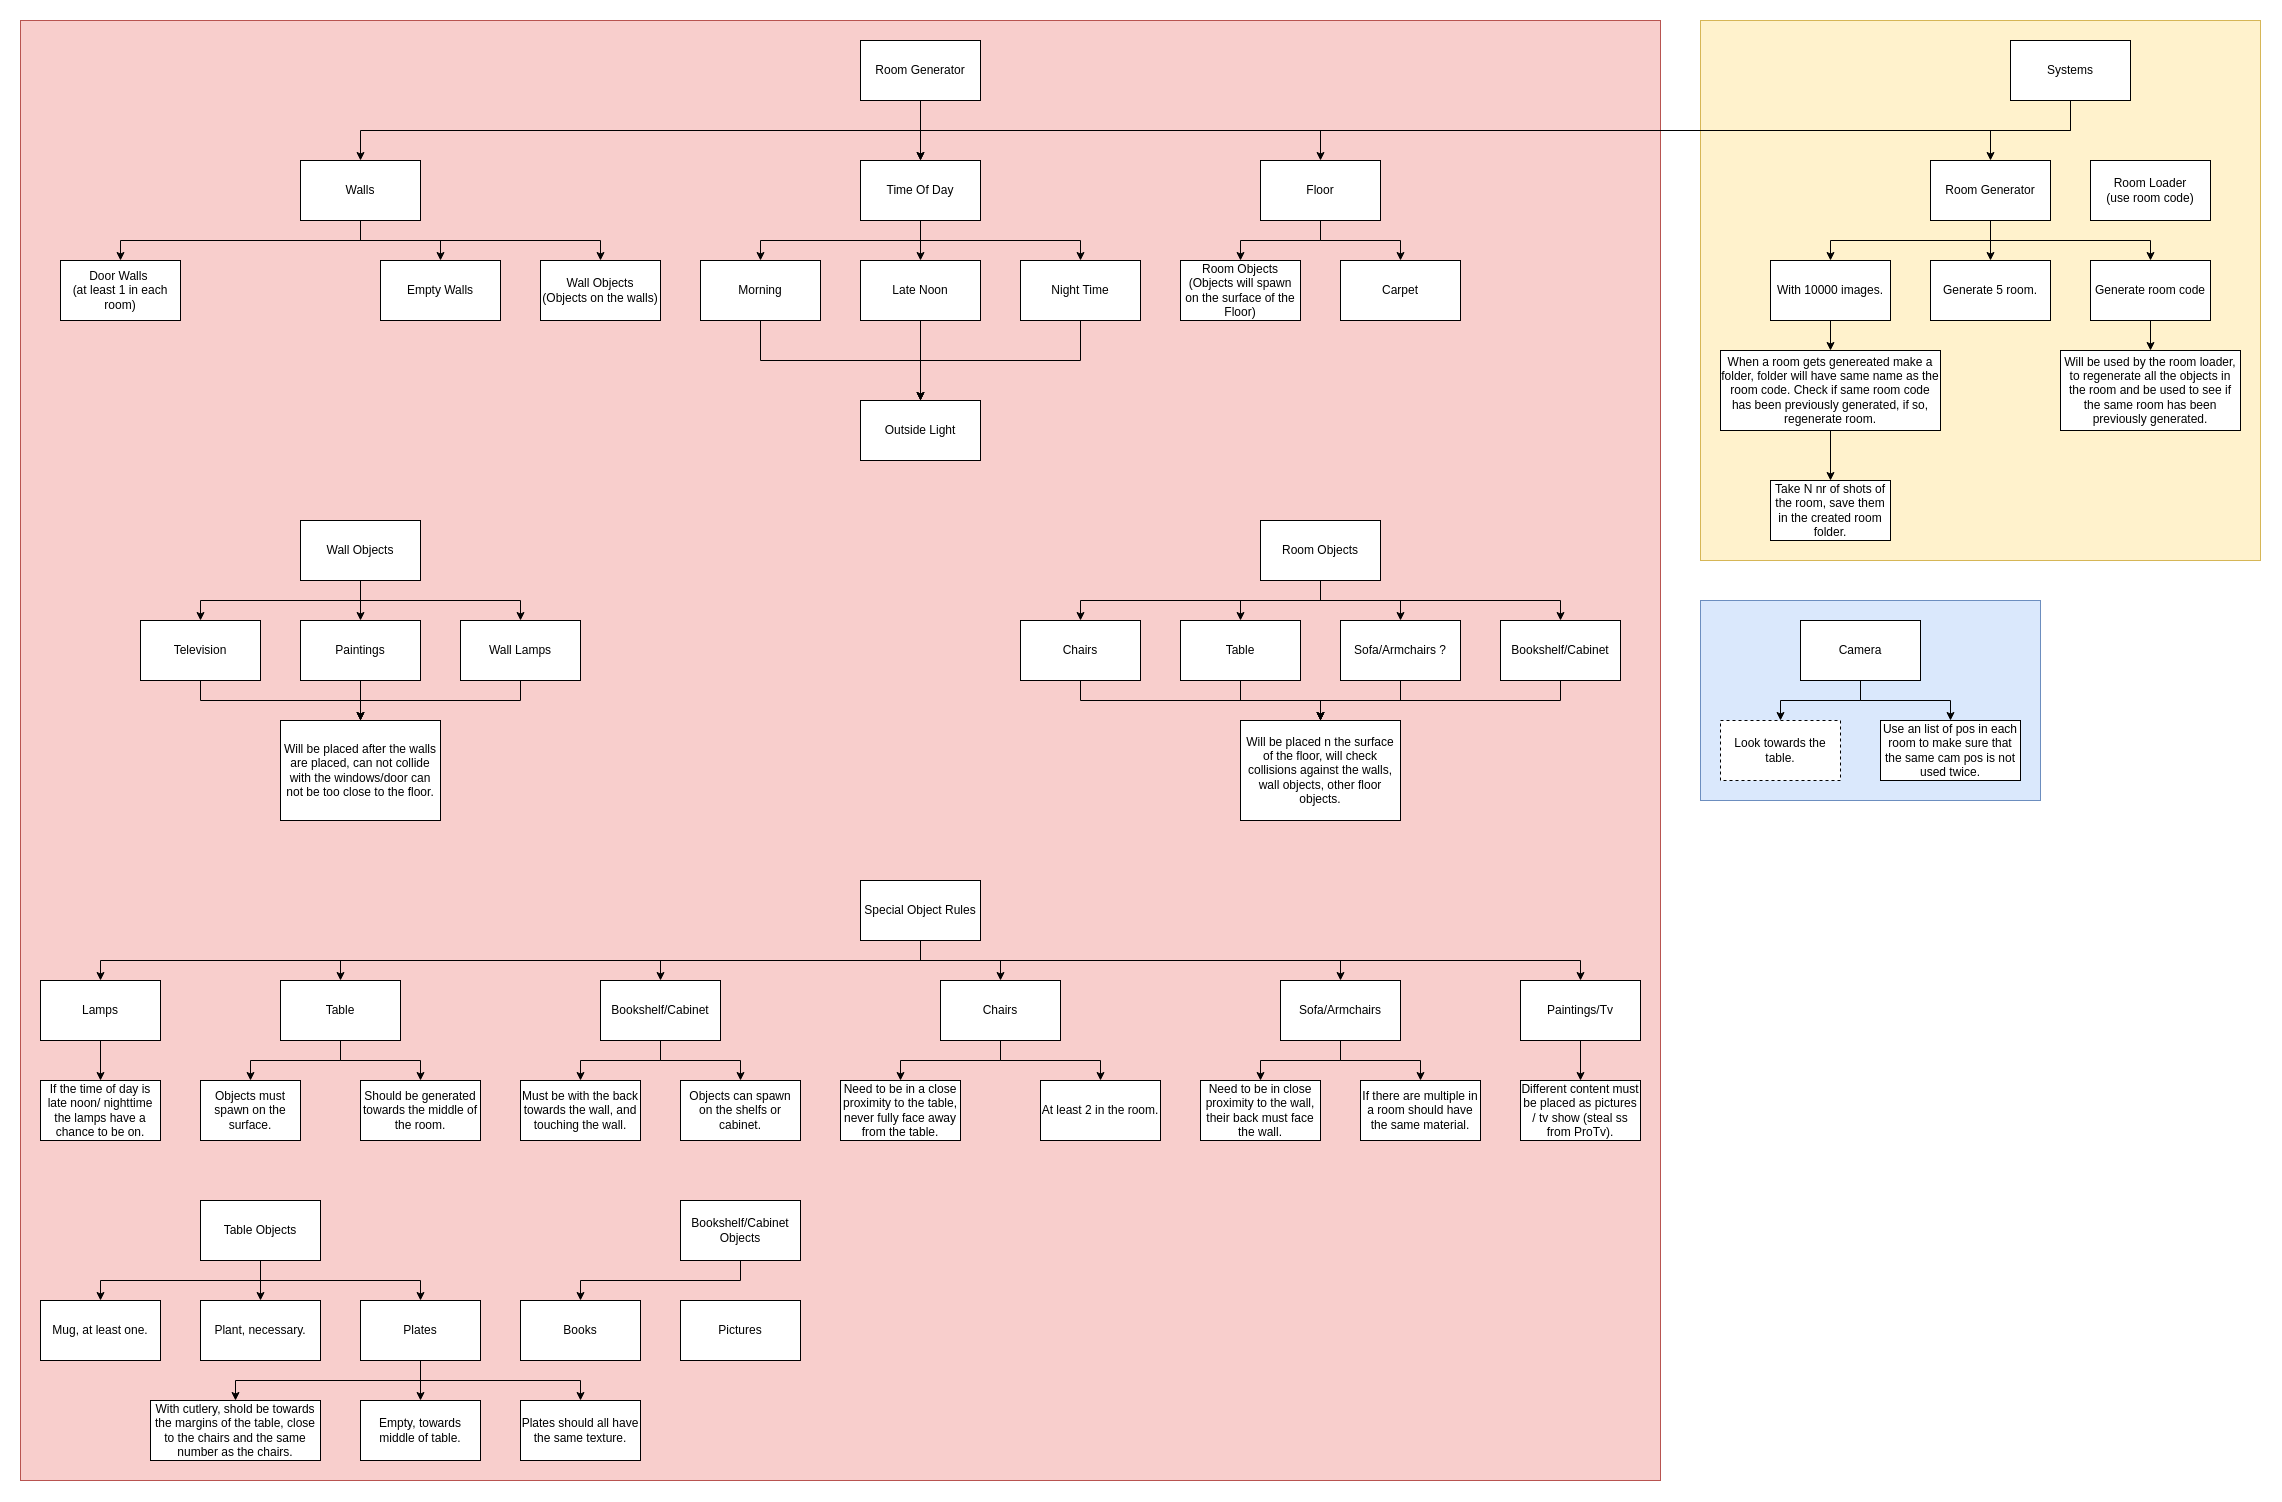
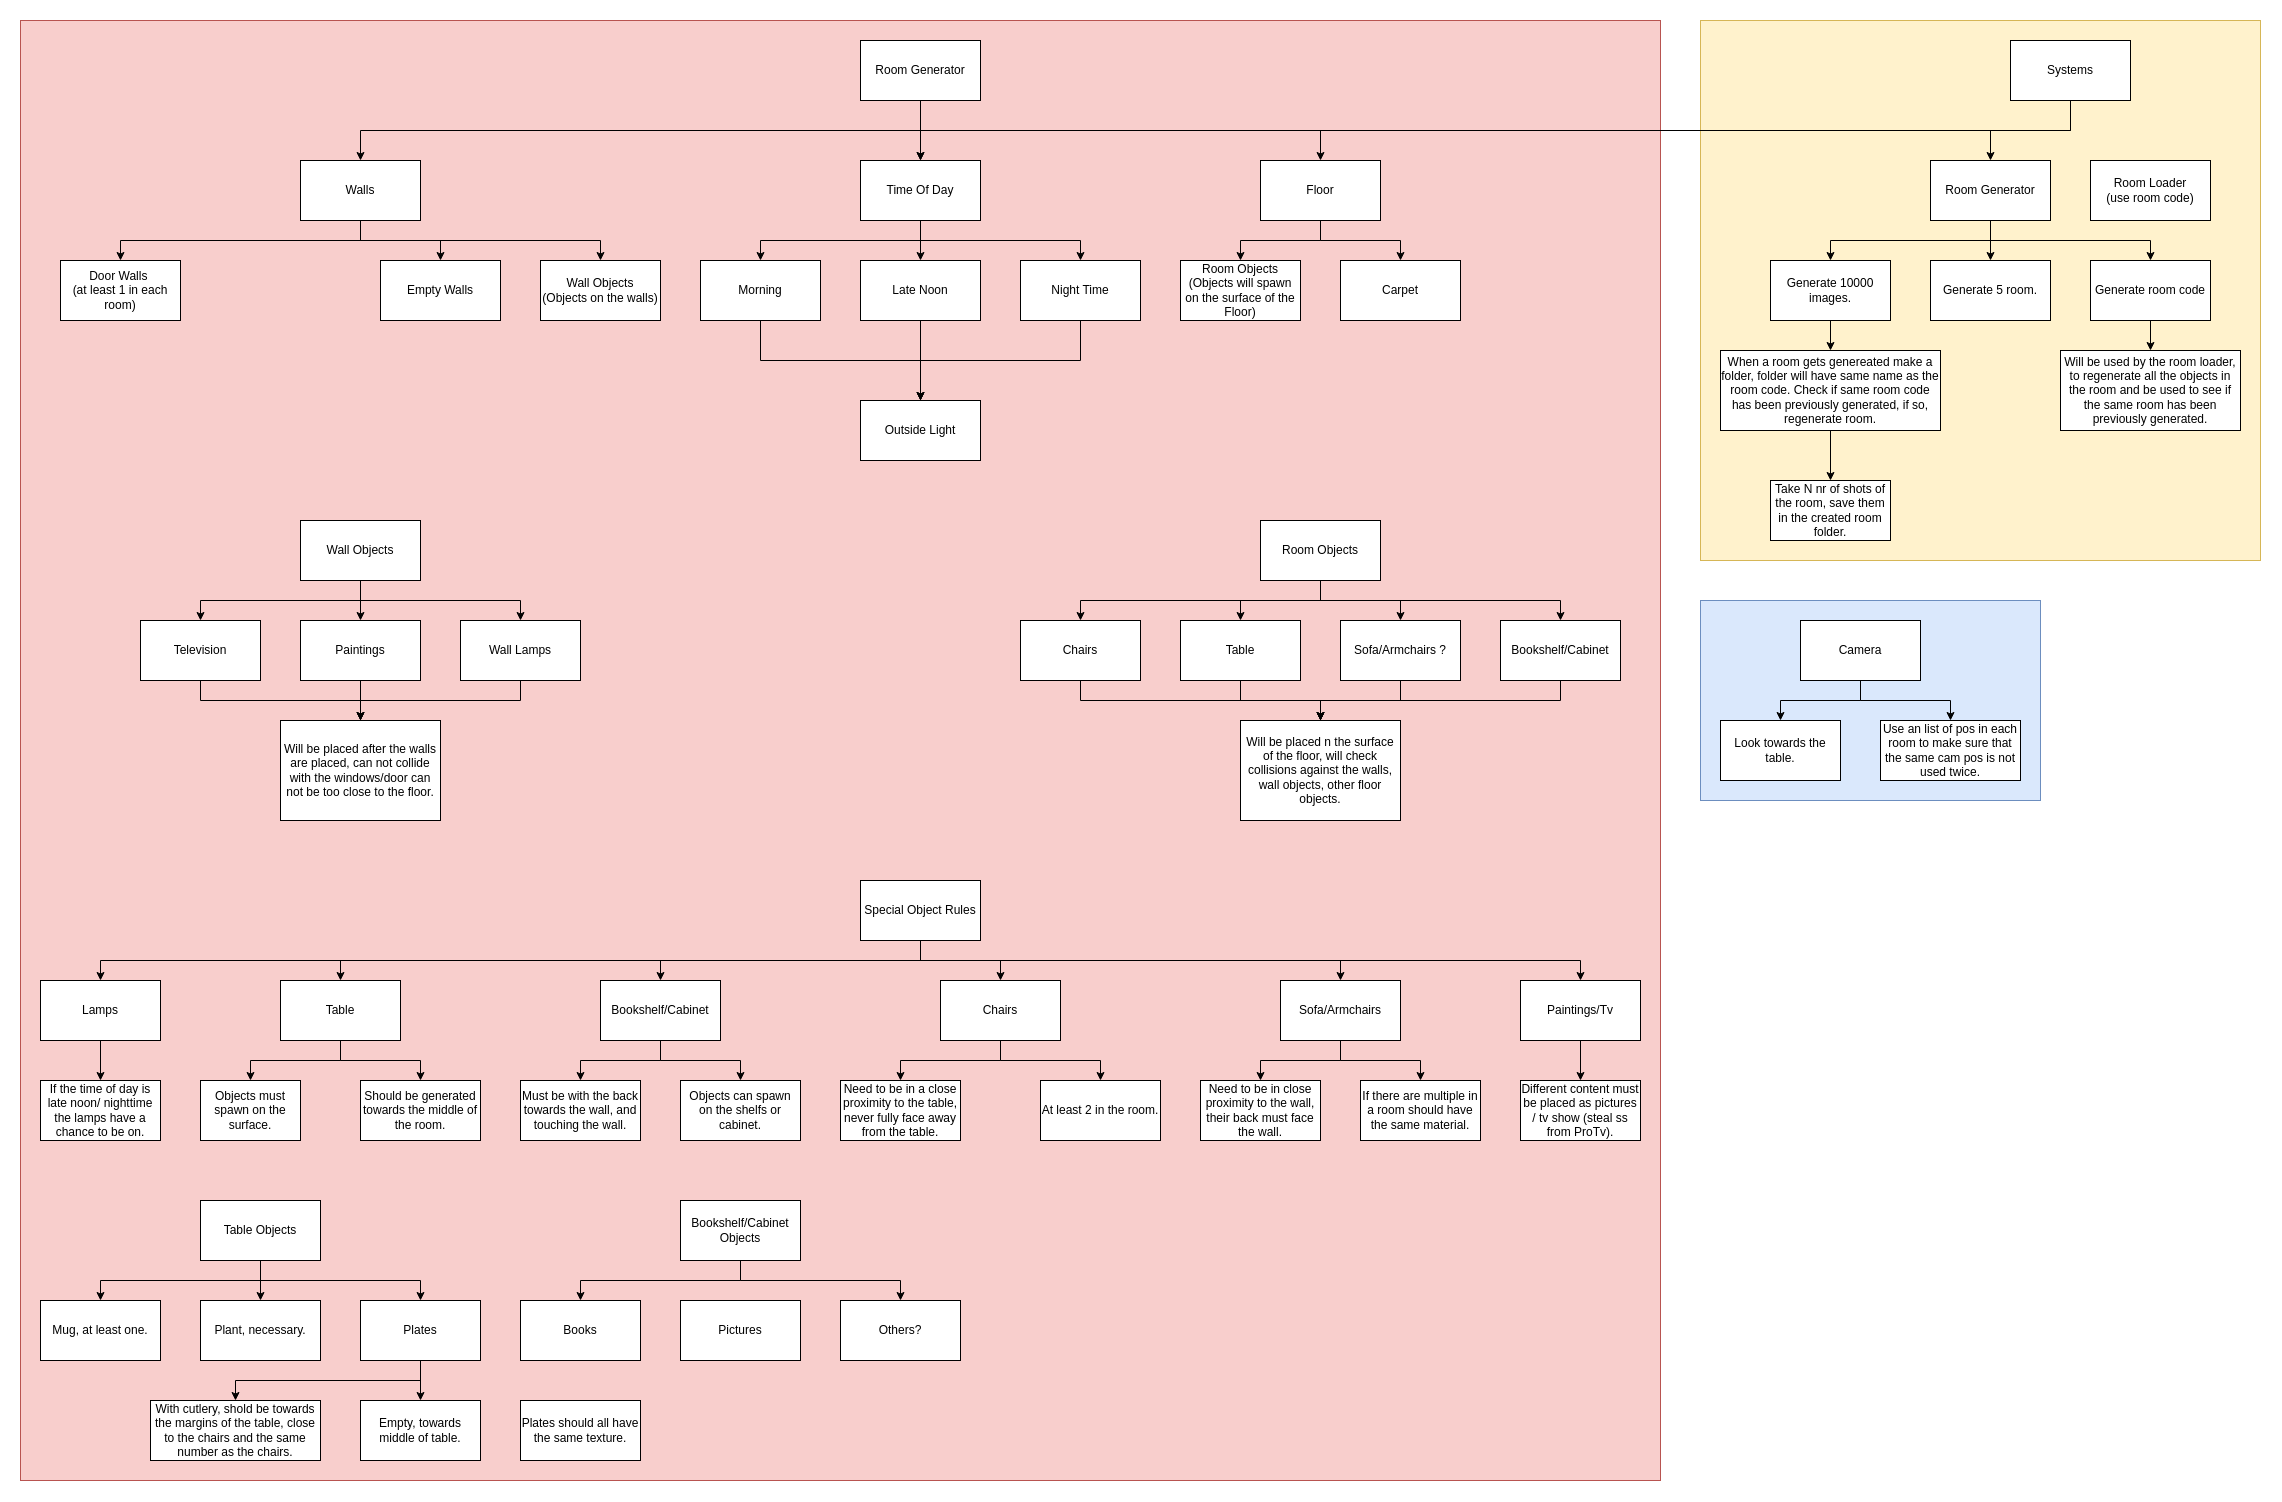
- <mxCell id="119" value="With 10000 images." style="rounded=0;whiteSpace=wrap;html=1;" vertex="1" parent="1"><mxGeometry x="1770" y="260" width="120" height="60" as="geometry" /></mxCell>
+ <mxCell id="119" value="Generate 10000 images." style="rounded=0;whiteSpace=wrap;html=1;" vertex="1" parent="1"><mxGeometry x="1770" y="260" width="120" height="60" as="geometry" /></mxCell>
- <mxCell id="129" value="Look towards the table." style="rounded=0;whiteSpace=wrap;html=1;dashed=1;" vertex="1" parent="1"><mxGeometry x="1720" y="720" width="120" height="60" as="geometry" /></mxCell>
+ <mxCell id="129" value="Look towards the table." style="rounded=0;whiteSpace=wrap;html=1;" vertex="1" parent="1"><mxGeometry x="1720" y="720" width="120" height="60" as="geometry" /></mxCell>
+ <mxCell id="104" style="edgeStyle=orthogonalEdgeStyle;rounded=0;orthogonalLoop=1;jettySize=auto;html=1;exitX=0.5;exitY=1;exitDx=0;exitDy=0;" edge="1" parent="1" source="105" target="108"><mxGeometry relative="1" as="geometry" /></mxCell>
+ <mxCell id="108" value="Others?" style="rounded=0;whiteSpace=wrap;html=1;" vertex="1" parent="1"><mxGeometry x="840" y="1300" width="120" height="60" as="geometry" /></mxCell>
- <mxCell id="98" style="edgeStyle=orthogonalEdgeStyle;rounded=0;orthogonalLoop=1;jettySize=auto;html=1;exitX=0.5;exitY=1;exitDx=0;exitDy=0;" edge="1" parent="1" source="99" target="102"><mxGeometry relative="1" as="geometry" /></mxCell>
